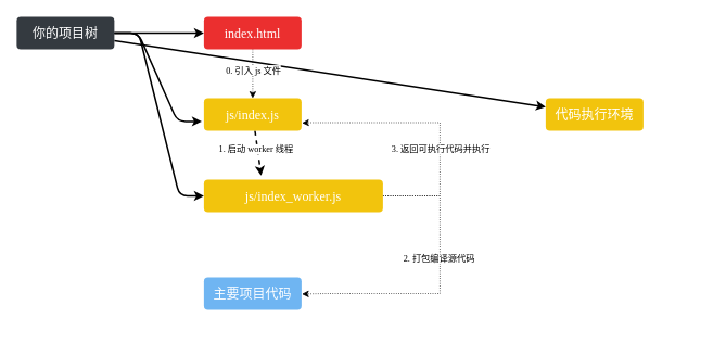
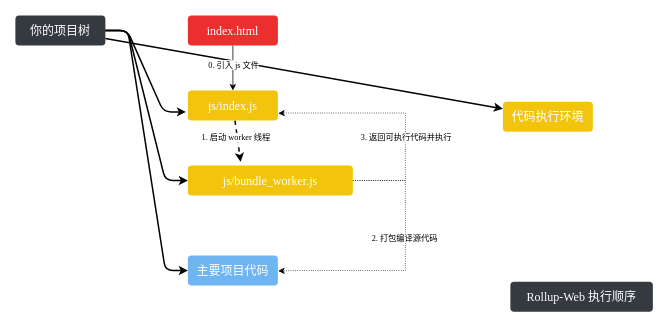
- <mxCell id="5" value="" style="edgeStyle=entityRelationEdgeStyle;html=1;strokeWidth=2;fontFamily=var(--Font);" parent="1" source="6" target="9" edge="1"><mxGeometry relative="1" as="geometry" /></mxCell>
+ <mxCell id="5" value="" style="edgeStyle=entityRelationEdgeStyle;html=1;strokeWidth=2;fontFamily=var(--Font);" parent="1" source="6" target="19" edge="1"><mxGeometry relative="1" as="geometry" /></mxCell>
- <mxCell id="7" style="edgeStyle=orthogonalEdgeStyle;rounded=0;orthogonalLoop=1;jettySize=auto;html=1;dashed=1;dashPattern=1 2;fontFamily=var(--Font);" parent="1" source="9" target="12" edge="1"><mxGeometry relative="1" as="geometry" /></mxCell>
+ <mxCell id="7" style="edgeStyle=orthogonalEdgeStyle;rounded=0;orthogonalLoop=1;jettySize=auto;html=1;dashed=0;dashPattern=1 2;fontFamily=var(--Font);" parent="1" source="9" target="12" edge="1"><mxGeometry relative="1" as="geometry" /></mxCell>
- <mxCell id="18" value="代码执行环境" style="html=1;shadow=0;dashed=0;shape=mxgraph.bootstrap.rrect;rSize=5;strokeColor=none;strokeWidth=2;fillColor=#F2C40D;fontColor=#ffffff;whiteSpace=wrap;align=center;verticalAlign=middle;spacingLeft=0;fontStyle=0;fontSize=16;spacing=5;fontFamily=var(--Font);" parent="1" vertex="1"><mxGeometry x="670" y="120" width="120" height="40" as="geometry" /></mxCell>
+ <mxCell id="18" value="代码执行环境" style="html=1;shadow=0;dashed=0;shape=mxgraph.bootstrap.rrect;rSize=5;strokeColor=none;strokeWidth=2;fillColor=#F2C40D;fontColor=#ffffff;whiteSpace=wrap;align=center;verticalAlign=middle;spacingLeft=0;fontStyle=0;fontSize=16;spacing=5;fontFamily=var(--Font);" parent="1" vertex="1"><mxGeometry x="670" y="135" width="120" height="40" as="geometry" /></mxCell>
- <mxCell id="17" value="js/index_worker.js" style="html=1;shadow=0;dashed=0;shape=mxgraph.bootstrap.rrect;rSize=5;strokeColor=none;strokeWidth=2;fillColor=#F2C40D;fontColor=#ffffff;whiteSpace=wrap;align=center;verticalAlign=middle;spacingLeft=0;fontStyle=0;fontSize=16;spacing=5;fontFamily=var(--Font);" parent="1" vertex="1"><mxGeometry x="250" y="220" width="220" height="40" as="geometry" /></mxCell>
+ <mxCell id="17" value="js/bundle_worker.js" style="html=1;shadow=0;dashed=0;shape=mxgraph.bootstrap.rrect;rSize=5;strokeColor=none;strokeWidth=2;fillColor=#F2C40D;fontColor=#ffffff;whiteSpace=wrap;align=center;verticalAlign=middle;spacingLeft=0;fontStyle=0;fontSize=16;spacing=5;fontFamily=var(--Font);" parent="1" vertex="1"><mxGeometry x="250" y="220" width="220" height="40" as="geometry" /></mxCell>
+ <mxCell id="20" value="Rollup-Web 执行顺序" style="html=1;shadow=0;dashed=0;shape=mxgraph.bootstrap.rrect;rSize=5;strokeColor=none;strokeWidth=2;fillColor=#343A40;fontColor=#ffffff;whiteSpace=wrap;align=center;verticalAlign=middle;spacingLeft=0;fontStyle=0;fontSize=16;spacing=5;fontFamily=var(--Font);" parent="1" vertex="1"><mxGeometry x="680" y="375" width="190" height="40" as="geometry" /></mxCell>
